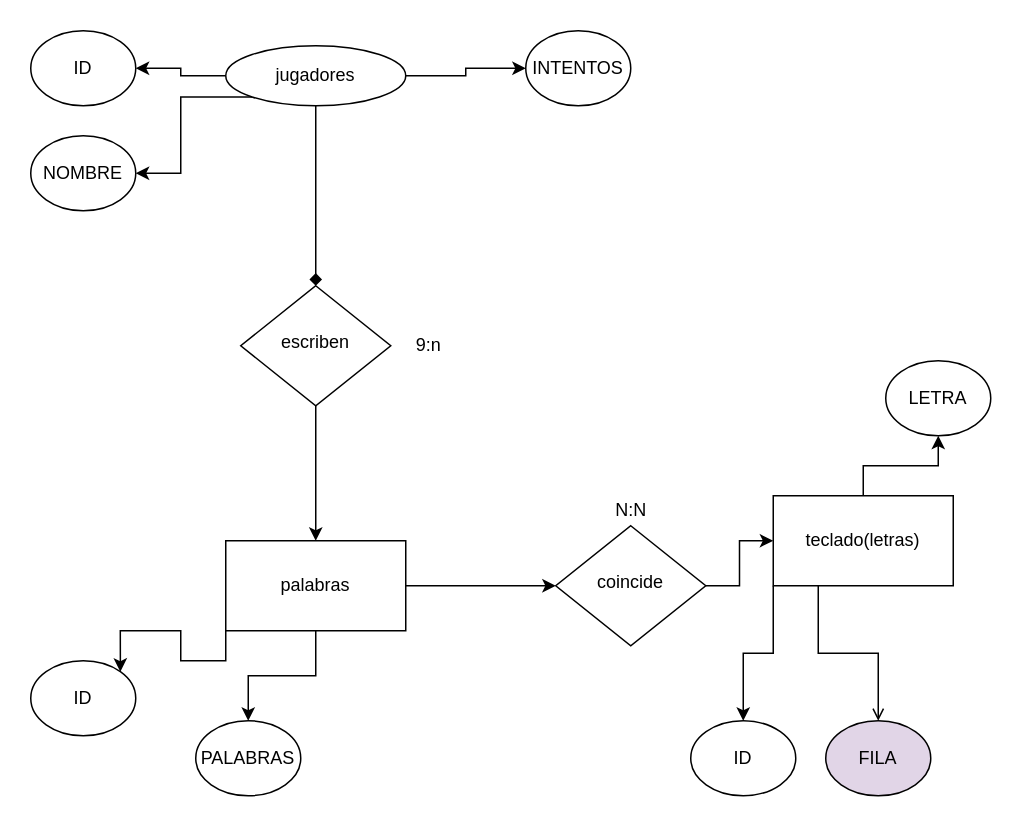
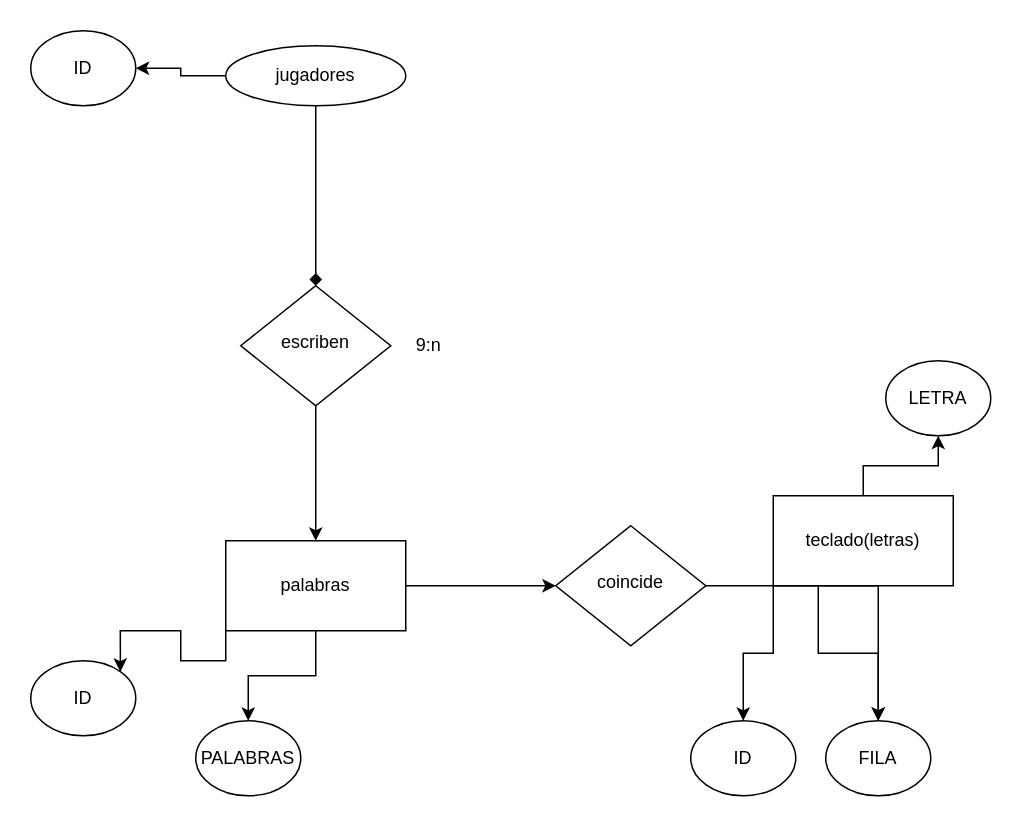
- <mxCell id="21" value="INTENTOS" style="ellipse;whiteSpace=wrap;html=1;" vertex="1" parent="1"><mxGeometry x="350" y="20" width="70" height="50" as="geometry" /></mxCell>
- <mxCell id="5" style="edgeStyle=orthogonalEdgeStyle;rounded=0;orthogonalLoop=1;jettySize=auto;html=1;exitX=1;exitY=0.5;exitDx=0;exitDy=0;" edge="1" parent="1" source="6" target="21"><mxGeometry relative="1" as="geometry" /></mxCell>
- <mxCell id="4" style="edgeStyle=orthogonalEdgeStyle;rounded=0;orthogonalLoop=1;jettySize=auto;html=1;exitX=0;exitY=1;exitDx=0;exitDy=0;entryX=1;entryY=0.5;entryDx=0;entryDy=0;" edge="1" parent="1" source="6" target="23"><mxGeometry relative="1" as="geometry" /></mxCell>
- <mxCell id="23" value="NOMBRE" style="ellipse;whiteSpace=wrap;html=1;" vertex="1" parent="1"><mxGeometry x="20" y="90" width="70" height="50" as="geometry" /></mxCell>
- <mxCell id="20" value="N:N" style="text;html=1;align=center;verticalAlign=middle;resizable=0;points=[];autosize=1;strokeColor=none;fillColor=none;" vertex="1" parent="1"><mxGeometry x="400" y="330" width="40" height="20" as="geometry" /></mxCell>
- <mxCell id="13" style="edgeStyle=orthogonalEdgeStyle;rounded=0;orthogonalLoop=1;jettySize=auto;html=1;exitX=1;exitY=0.5;exitDx=0;exitDy=0;entryX=0;entryY=0.5;entryDx=0;entryDy=0;" edge="1" parent="1" source="14" target="18"><mxGeometry relative="1" as="geometry" /></mxCell>
+ <mxCell id="13" style="edgeStyle=orthogonalEdgeStyle;rounded=0;orthogonalLoop=1;jettySize=auto;html=1;exitX=1;exitY=0.5;exitDx=0;exitDy=0;" edge="1" parent="1" source="14" target="27"><mxGeometry relative="1" as="geometry" /></mxCell>
- <mxCell id="16" style="edgeStyle=orthogonalEdgeStyle;rounded=0;orthogonalLoop=1;jettySize=auto;html=1;exitX=0.25;exitY=1;exitDx=0;exitDy=0;entryX=0.5;entryY=0;entryDx=0;entryDy=0;endArrow=open;" edge="1" parent="1" source="18" target="27"><mxGeometry relative="1" as="geometry" /></mxCell>
+ <mxCell id="16" style="edgeStyle=orthogonalEdgeStyle;rounded=0;orthogonalLoop=1;jettySize=auto;html=1;exitX=0.25;exitY=1;exitDx=0;exitDy=0;entryX=0.5;entryY=0;entryDx=0;entryDy=0;" edge="1" parent="1" source="18" target="27"><mxGeometry relative="1" as="geometry" /></mxCell>
- <mxCell id="27" value="FILA" style="ellipse;whiteSpace=wrap;html=1;fillColor=#e1d5e7;" vertex="1" parent="1"><mxGeometry x="550" y="480" width="70" height="50" as="geometry" /></mxCell>
+ <mxCell id="27" value="FILA" style="ellipse;whiteSpace=wrap;html=1;" vertex="1" parent="1"><mxGeometry x="550" y="480" width="70" height="50" as="geometry" /></mxCell>
